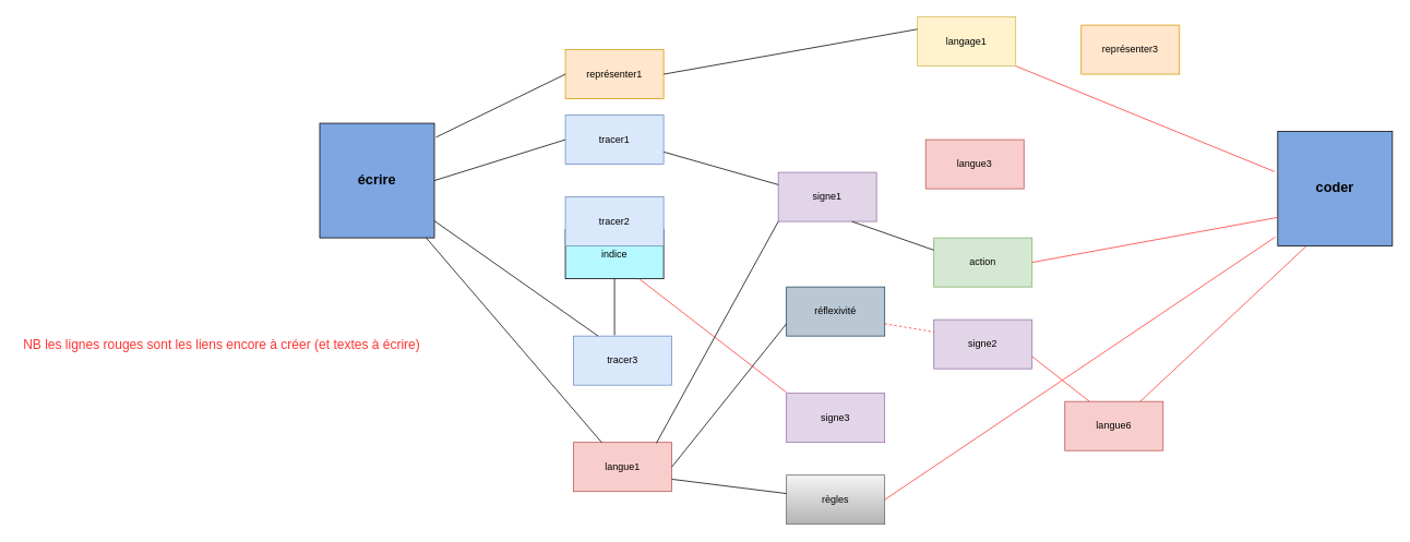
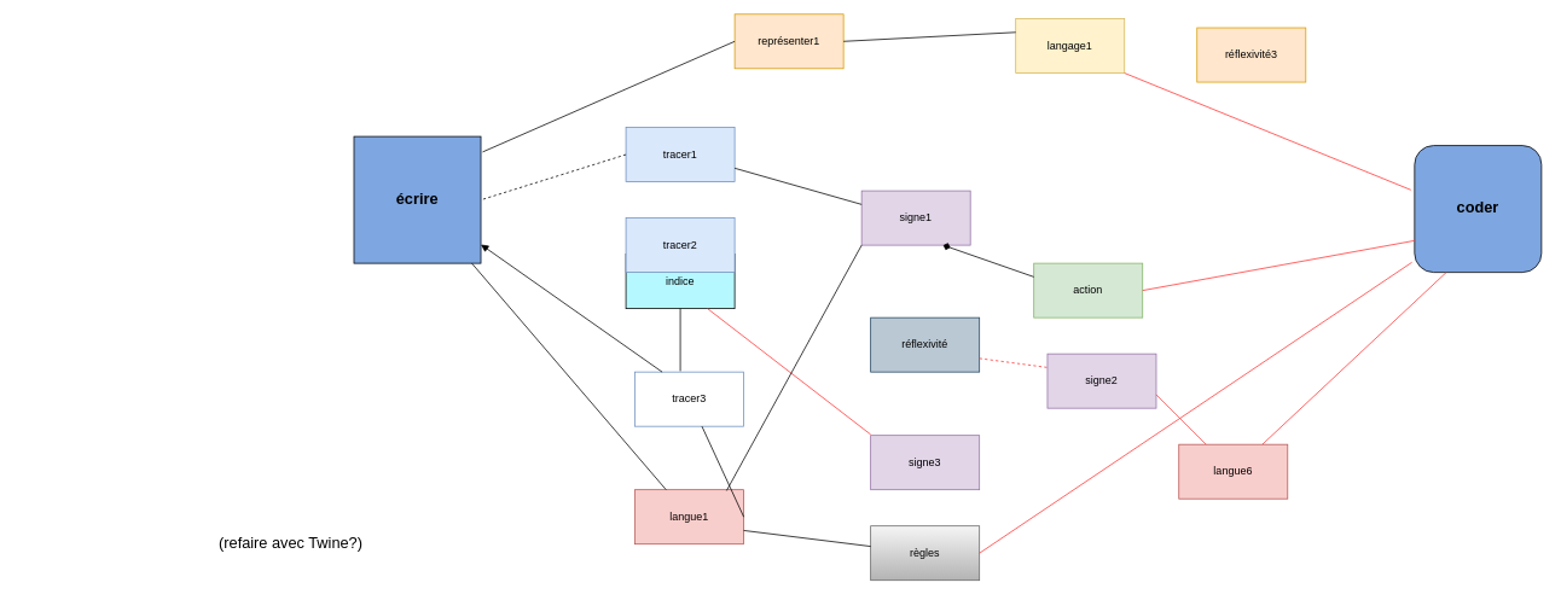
- <mxCell id="12" value="représenter3" style="rounded=0;whiteSpace=wrap;html=1;fillColor=#ffe6cc;strokeColor=#d79b00;" parent="1" vertex="1"><mxGeometry x="1320" y="30" width="120" height="60" as="geometry" /></mxCell>
+ <mxCell id="12" value="réflexivité3" style="rounded=0;whiteSpace=wrap;html=1;fillColor=#ffe6cc;strokeColor=#d79b00;" parent="1" vertex="1"><mxGeometry x="1320" y="30" width="120" height="60" as="geometry" /></mxCell>
- <mxCell id="4" value="représenter1" style="rounded=0;whiteSpace=wrap;html=1;fillColor=#ffe6cc;strokeColor=#d79b00;" parent="1" vertex="1"><mxGeometry x="690" y="60" width="120" height="60" as="geometry" /></mxCell>
+ <mxCell id="4" value="représenter1" style="rounded=0;whiteSpace=wrap;html=1;fillColor=#ffe6cc;strokeColor=#d79b00;" parent="1" vertex="1"><mxGeometry x="810" y="15" width="120" height="60" as="geometry" /></mxCell>
- <mxCell id="16" value="" style="endArrow=none;html=1;exitX=0;exitY=0.5;exitDx=0;exitDy=0;entryX=1;entryY=0.5;entryDx=0;entryDy=0;" parent="1" source="9" target="2" edge="1"><mxGeometry width="50" height="50" relative="1" as="geometry"><mxPoint x="770" y="260" as="sourcePoint" /><mxPoint x="820" y="210" as="targetPoint" /></mxGeometry></mxCell>
+ <mxCell id="16" value="" style="endArrow=none;html=1;exitX=0;exitY=0.5;exitDx=0;exitDy=0;entryX=1;entryY=0.5;entryDx=0;entryDy=0;dashed=1;" parent="1" source="9" target="2" edge="1"><mxGeometry width="50" height="50" relative="1" as="geometry"><mxPoint x="770" y="260" as="sourcePoint" /><mxPoint x="820" y="210" as="targetPoint" /></mxGeometry></mxCell>
- <mxCell id="11" value="langue3" style="rounded=0;whiteSpace=wrap;html=1;fillColor=#f8cecc;strokeColor=#b85450;" parent="1" vertex="1"><mxGeometry x="1130" y="170" width="120" height="60" as="geometry" /></mxCell>
- <mxCell id="3" value="&lt;b&gt;&lt;font style=&quot;font-size: 17px&quot;&gt;coder&lt;/font&gt;&lt;/b&gt;" style="whiteSpace=wrap;html=1;aspect=fixed;fillColor=#7EA6E0;" parent="1" vertex="1"><mxGeometry x="1560" y="160" width="140" height="140" as="geometry" /></mxCell>
+ <mxCell id="3" value="&lt;b&gt;&lt;font style=&quot;font-size: 17px&quot;&gt;coder&lt;/font&gt;&lt;/b&gt;" style="whiteSpace=wrap;html=1;aspect=fixed;fillColor=#7EA6E0;rounded=1;" parent="1" vertex="1"><mxGeometry x="1560" y="160" width="140" height="140" as="geometry" /></mxCell>
- <mxCell id="25" value="" style="endArrow=none;html=1;strokeColor=#000000;exitX=0;exitY=0.25;exitDx=0;exitDy=0;entryX=0.75;entryY=1;entryDx=0;entryDy=0;" parent="1" source="23" target="10" edge="1"><mxGeometry width="50" height="50" relative="1" as="geometry"><mxPoint x="1080" y="190" as="sourcePoint" /><mxPoint x="1110" y="160" as="targetPoint" /></mxGeometry></mxCell>
+ <mxCell id="25" value="" style="endArrow=diamond;html=1;strokeColor=#000000;exitX=0;exitY=0.25;exitDx=0;exitDy=0;entryX=0.75;entryY=1;entryDx=0;entryDy=0;" parent="1" source="23" target="10" edge="1"><mxGeometry width="50" height="50" relative="1" as="geometry"><mxPoint x="1080" y="190" as="sourcePoint" /><mxPoint x="1110" y="160" as="targetPoint" /></mxGeometry></mxCell>
- <mxCell id="33" value="" style="endArrow=none;html=1;exitX=0.25;exitY=0;exitDx=0;exitDy=0;" parent="1" source="5" target="2" edge="1"><mxGeometry width="50" height="50" relative="1" as="geometry"><mxPoint x="725" y="407" as="sourcePoint" /><mxPoint x="1000" y="270" as="targetPoint" /></mxGeometry></mxCell>
+ <mxCell id="33" value="" style="endArrow=block;html=1;exitX=0.25;exitY=0;exitDx=0;exitDy=0;" parent="1" source="5" target="2" edge="1"><mxGeometry width="50" height="50" relative="1" as="geometry"><mxPoint x="725" y="407" as="sourcePoint" /><mxPoint x="1000" y="270" as="targetPoint" /></mxGeometry></mxCell>
- <mxCell id="37" value="&lt;font color=&quot;#ff3333&quot; style=&quot;font-size: 16px&quot;&gt;NB les lignes rouges sont les liens encore à créer (et textes à écrire)&lt;/font&gt;" style="text;html=1;align=center;verticalAlign=middle;resizable=0;points=[];autosize=1;strokeColor=none;" parent="1" vertex="1"><mxGeometry x="20" y="410" width="500" height="20" as="geometry" /></mxCell>
- <mxCell id="14" value="signe2" style="rounded=0;whiteSpace=wrap;html=1;fillColor=#e1d5e7;strokeColor=#9673a6;" parent="1" vertex="1"><mxGeometry x="1140" y="390" width="120" height="60" as="geometry" /></mxCell>
+ <mxCell id="14" value="signe2" style="rounded=0;whiteSpace=wrap;html=1;fillColor=#e1d5e7;strokeColor=#9673a6;" parent="1" vertex="1"><mxGeometry x="1155" y="390" width="120" height="60" as="geometry" /></mxCell>
- <mxCell id="5" value="tracer3" style="rounded=0;whiteSpace=wrap;html=1;fillColor=#dae8fc;strokeColor=#6c8ebf;" parent="1" vertex="1"><mxGeometry x="700" y="410" width="120" height="60" as="geometry" /></mxCell>
+ <mxCell id="5" value="tracer3" style="rounded=0;whiteSpace=wrap;html=1;fillColor=#ffffff;strokeColor=#6c8ebf;" parent="1" vertex="1"><mxGeometry x="700" y="410" width="120" height="60" as="geometry" /></mxCell>
- <mxCell id="30" value="" style="endArrow=none;html=1;strokeColor=#000000;exitX=1;exitY=0.5;exitDx=0;exitDy=0;entryX=0;entryY=0.75;entryDx=0;entryDy=0;" parent="1" source="8" target="29" edge="1"><mxGeometry width="50" height="50" relative="1" as="geometry"><mxPoint x="910" y="420" as="sourcePoint" /><mxPoint x="960" y="370" as="targetPoint" /></mxGeometry></mxCell>
+ <mxCell id="30" value="" style="endArrow=none;html=1;strokeColor=#000000;exitX=1;exitY=0.5;exitDx=0;exitDy=0;" parent="1" source="8" target="5" edge="1"><mxGeometry width="50" height="50" relative="1" as="geometry"><mxPoint x="910" y="420" as="sourcePoint" /><mxPoint x="960" y="370" as="targetPoint" /></mxGeometry></mxCell>
+ <mxCell id="28" value="&lt;font style=&quot;font-size: 17px&quot;&gt;(refaire avec Twine?)&lt;/font&gt;" style="text;html=1;align=center;verticalAlign=middle;resizable=0;points=[];autosize=1;strokeColor=none;" parent="1" vertex="1"><mxGeometry x="235" y="590" width="170" height="20" as="geometry" /></mxCell>
